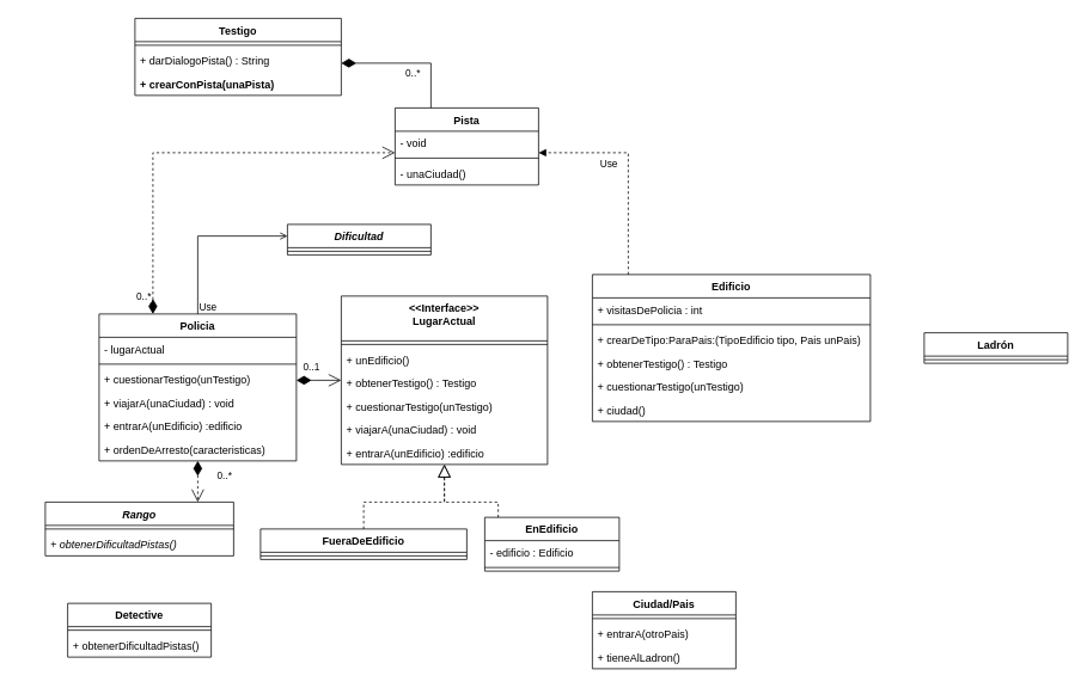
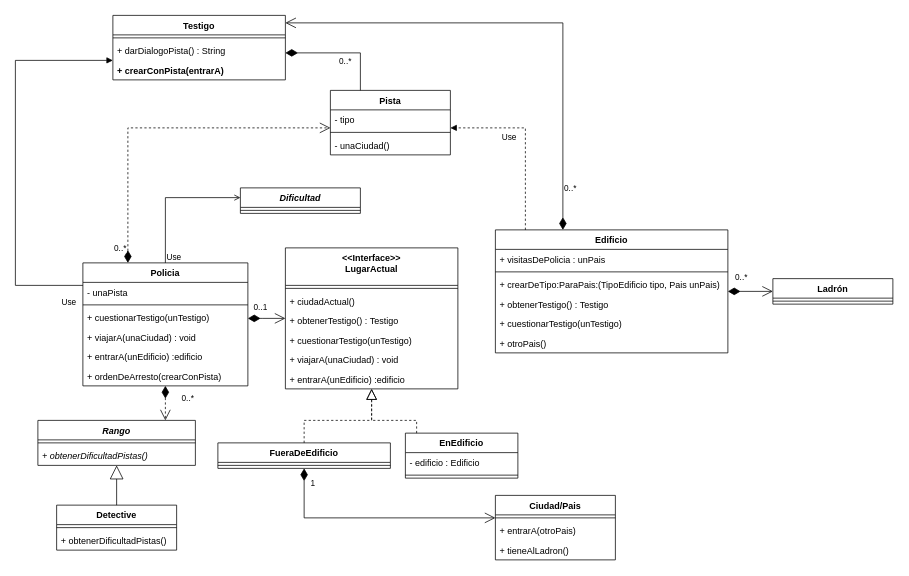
- <mxCell id="43" value="+ crearConPista(unaPista)" style="text;strokeColor=none;fillColor=none;align=left;verticalAlign=top;spacingLeft=4;spacingRight=4;overflow=hidden;rotatable=0;points=[[0,0.5],[1,0.5]];portConstraint=eastwest;fontStyle=1" parent="40" vertex="1"><mxGeometry y="60" width="230" height="26" as="geometry" /></mxCell>
+ <mxCell id="43" value="+ crearConPista(entrarA)" style="text;strokeColor=none;fillColor=none;align=left;verticalAlign=top;spacingLeft=4;spacingRight=4;overflow=hidden;rotatable=0;points=[[0,0.5],[1,0.5]];portConstraint=eastwest;fontStyle=1" parent="40" vertex="1"><mxGeometry y="60" width="230" height="26" as="geometry" /></mxCell>
- <mxCell id="28" value="- void" style="text;strokeColor=none;fillColor=none;align=left;verticalAlign=top;spacingLeft=4;spacingRight=4;overflow=hidden;rotatable=0;points=[[0,0.5],[1,0.5]];portConstraint=eastwest;" parent="27" vertex="1"><mxGeometry y="26" width="160" height="26" as="geometry" /></mxCell>
+ <mxCell id="28" value="- tipo" style="text;strokeColor=none;fillColor=none;align=left;verticalAlign=top;spacingLeft=4;spacingRight=4;overflow=hidden;rotatable=0;points=[[0,0.5],[1,0.5]];portConstraint=eastwest;" parent="27" vertex="1"><mxGeometry y="26" width="160" height="26" as="geometry" /></mxCell>
+ <mxCell id="44" value="&lt;div&gt;Use&lt;/div&gt;" style="endArrow=block;endFill=1;html=1;edgeStyle=orthogonalEdgeStyle;align=left;verticalAlign=top;rounded=0;startArrow=none;" parent="1" source="2" target="40" edge="1"><mxGeometry x="-0.883" y="10" relative="1" as="geometry"><mxPoint x="160" y="490" as="sourcePoint" /><mxPoint x="160" y="670" as="targetPoint" /><Array as="points"><mxPoint x="20" y="380" /><mxPoint x="20" y="80" /></Array><mxPoint as="offset" /></mxGeometry></mxCell>
+ <mxCell id="45" value="0..*" style="endArrow=open;html=1;endSize=12;startArrow=diamondThin;startSize=14;startFill=1;edgeStyle=orthogonalEdgeStyle;align=left;verticalAlign=bottom;rounded=0;" parent="1" source="20" target="40" edge="1"><mxGeometry x="-0.857" relative="1" as="geometry"><mxPoint x="740" y="460" as="sourcePoint" /><mxPoint x="280" y="851" as="targetPoint" /><Array as="points"><mxPoint x="750" y="30" /></Array><mxPoint as="offset" /></mxGeometry></mxCell>
- <mxCell id="21" value="+ visitasDePolicia : int" style="text;strokeColor=none;fillColor=none;align=left;verticalAlign=top;spacingLeft=4;spacingRight=4;overflow=hidden;rotatable=0;points=[[0,0.5],[1,0.5]];portConstraint=eastwest;" parent="20" vertex="1"><mxGeometry y="26" width="310" height="26" as="geometry" /></mxCell>
+ <mxCell id="21" value="+ visitasDePolicia : unPais" style="text;strokeColor=none;fillColor=none;align=left;verticalAlign=top;spacingLeft=4;spacingRight=4;overflow=hidden;rotatable=0;points=[[0,0.5],[1,0.5]];portConstraint=eastwest;" parent="20" vertex="1"><mxGeometry y="26" width="310" height="26" as="geometry" /></mxCell>
+ <mxCell id="33" value="&lt;div&gt;0..*&lt;/div&gt;" style="endArrow=open;html=1;endSize=12;startArrow=diamondThin;startSize=14;startFill=1;edgeStyle=orthogonalEdgeStyle;align=left;verticalAlign=bottom;rounded=0;" parent="1" source="20" target="31" edge="1"><mxGeometry x="-0.737" y="10" relative="1" as="geometry"><mxPoint x="845" y="397" as="sourcePoint" /><mxPoint x="832" y="430" as="targetPoint" /><Array as="points"><mxPoint x="920" y="393" /><mxPoint x="920" y="393" /></Array><mxPoint as="offset" /></mxGeometry></mxCell>
- <mxCell id="3" value="- lugarActual" style="text;strokeColor=none;fillColor=none;align=left;verticalAlign=top;spacingLeft=4;spacingRight=4;overflow=hidden;rotatable=0;points=[[0,0.5],[1,0.5]];portConstraint=eastwest;" parent="2" vertex="1"><mxGeometry y="26" width="220" height="26" as="geometry" /></mxCell>
+ <mxCell id="3" value="- unaPista" style="text;strokeColor=none;fillColor=none;align=left;verticalAlign=top;spacingLeft=4;spacingRight=4;overflow=hidden;rotatable=0;points=[[0,0.5],[1,0.5]];portConstraint=eastwest;" parent="2" vertex="1"><mxGeometry y="26" width="220" height="26" as="geometry" /></mxCell>
- <mxCell id="49" value="+ unEdificio()" style="text;strokeColor=none;fillColor=none;align=left;verticalAlign=top;spacingLeft=4;spacingRight=4;overflow=hidden;rotatable=0;points=[[0,0.5],[1,0.5]];portConstraint=eastwest;" parent="47" vertex="1"><mxGeometry y="58" width="230" height="26" as="geometry" /></mxCell>
+ <mxCell id="49" value="+ ciudadActual()" style="text;strokeColor=none;fillColor=none;align=left;verticalAlign=top;spacingLeft=4;spacingRight=4;overflow=hidden;rotatable=0;points=[[0,0.5],[1,0.5]];portConstraint=eastwest;" parent="47" vertex="1"><mxGeometry y="58" width="230" height="26" as="geometry" /></mxCell>
- <mxCell id="26" value="+ ciudad()" style="text;strokeColor=none;fillColor=none;align=left;verticalAlign=top;spacingLeft=4;spacingRight=4;overflow=hidden;rotatable=0;points=[[0,0.5],[1,0.5]];portConstraint=eastwest;" parent="20" vertex="1"><mxGeometry y="138" width="310" height="26" as="geometry" /></mxCell>
+ <mxCell id="26" value="+ otroPais()" style="text;strokeColor=none;fillColor=none;align=left;verticalAlign=top;spacingLeft=4;spacingRight=4;overflow=hidden;rotatable=0;points=[[0,0.5],[1,0.5]];portConstraint=eastwest;" parent="20" vertex="1"><mxGeometry y="138" width="310" height="26" as="geometry" /></mxCell>
- <mxCell id="8" value="+ ordenDeArresto(caracteristicas)" style="text;strokeColor=none;fillColor=none;align=left;verticalAlign=top;spacingLeft=4;spacingRight=4;overflow=hidden;rotatable=0;points=[[0,0.5],[1,0.5]];portConstraint=eastwest;" parent="2" vertex="1"><mxGeometry y="138" width="220" height="26" as="geometry" /></mxCell>
+ <mxCell id="8" value="+ ordenDeArresto(crearConPista)" style="text;strokeColor=none;fillColor=none;align=left;verticalAlign=top;spacingLeft=4;spacingRight=4;overflow=hidden;rotatable=0;points=[[0,0.5],[1,0.5]];portConstraint=eastwest;" parent="2" vertex="1"><mxGeometry y="138" width="220" height="26" as="geometry" /></mxCell>
+ <mxCell id="16" value="" style="endArrow=block;endSize=16;endFill=0;html=1;rounded=0;edgeStyle=orthogonalEdgeStyle;exitX=0.5;exitY=0;exitDx=0;exitDy=0;" parent="1" source="13" target="9" edge="1"><mxGeometry x="0.25" width="160" relative="1" as="geometry"><mxPoint x="360" y="130" as="sourcePoint" /><mxPoint x="370" y="766.471" as="targetPoint" /><mxPoint as="offset" /></mxGeometry></mxCell>
+ <mxCell id="62" value="1" style="endArrow=open;html=1;endSize=12;startArrow=diamondThin;startSize=14;startFill=1;edgeStyle=orthogonalEdgeStyle;align=left;verticalAlign=bottom;rounded=0;" parent="1" source="58" target="36" edge="1"><mxGeometry x="-0.818" y="6" relative="1" as="geometry"><mxPoint x="460" y="956" as="sourcePoint" /><mxPoint x="500" y="730" as="targetPoint" /><Array as="points"><mxPoint x="405" y="690" /></Array><mxPoint x="1" as="offset" /></mxGeometry></mxCell>
